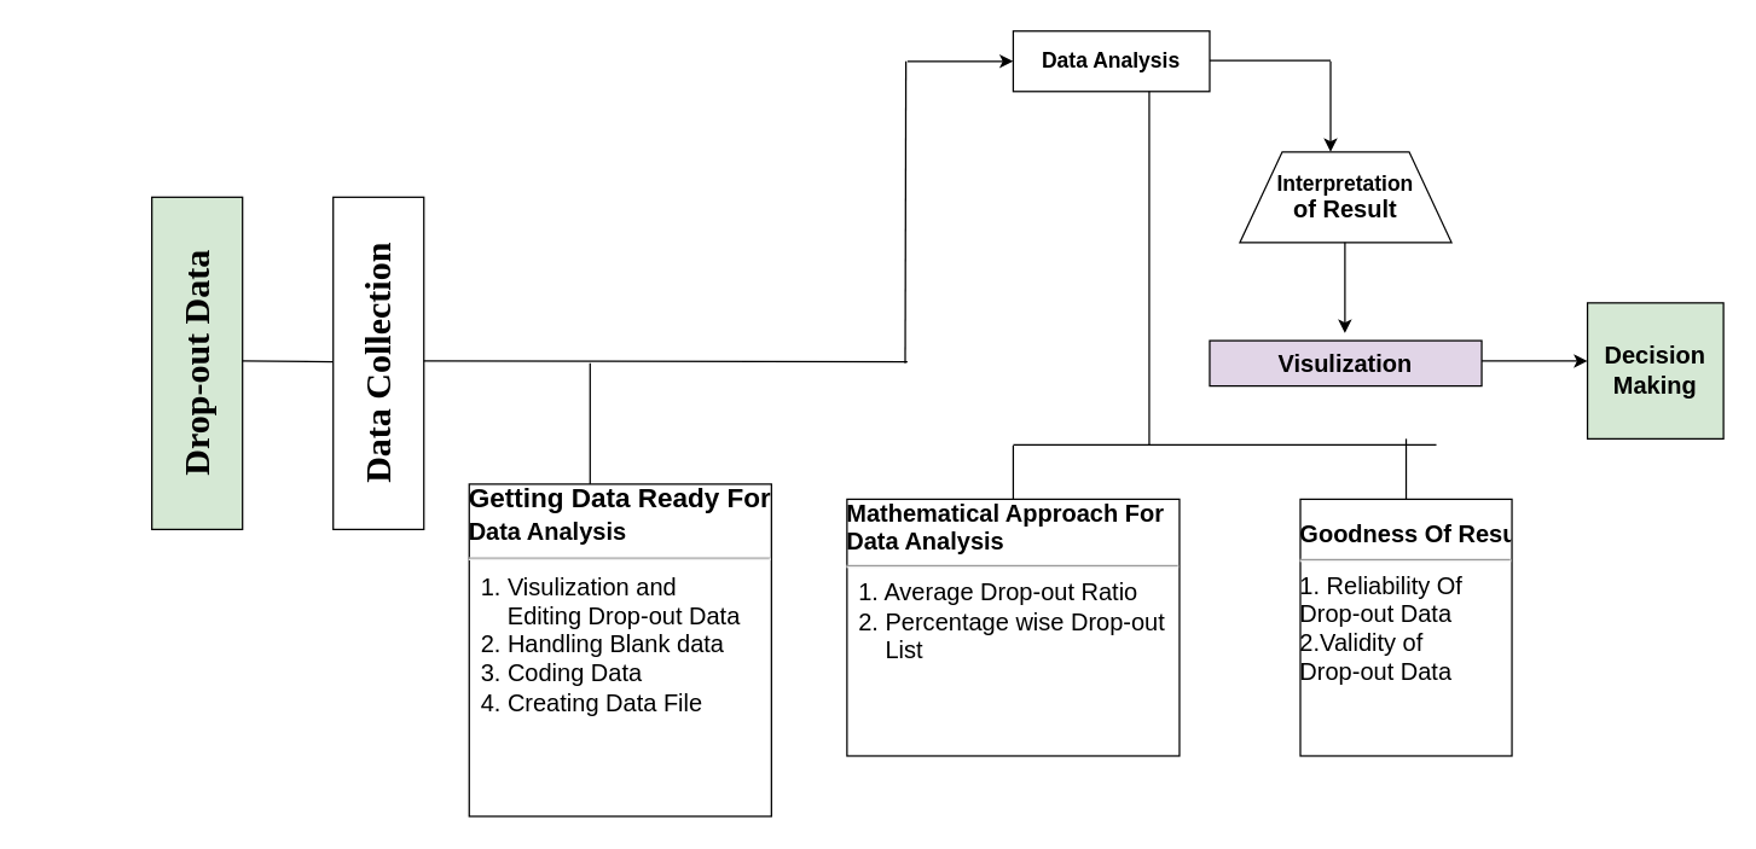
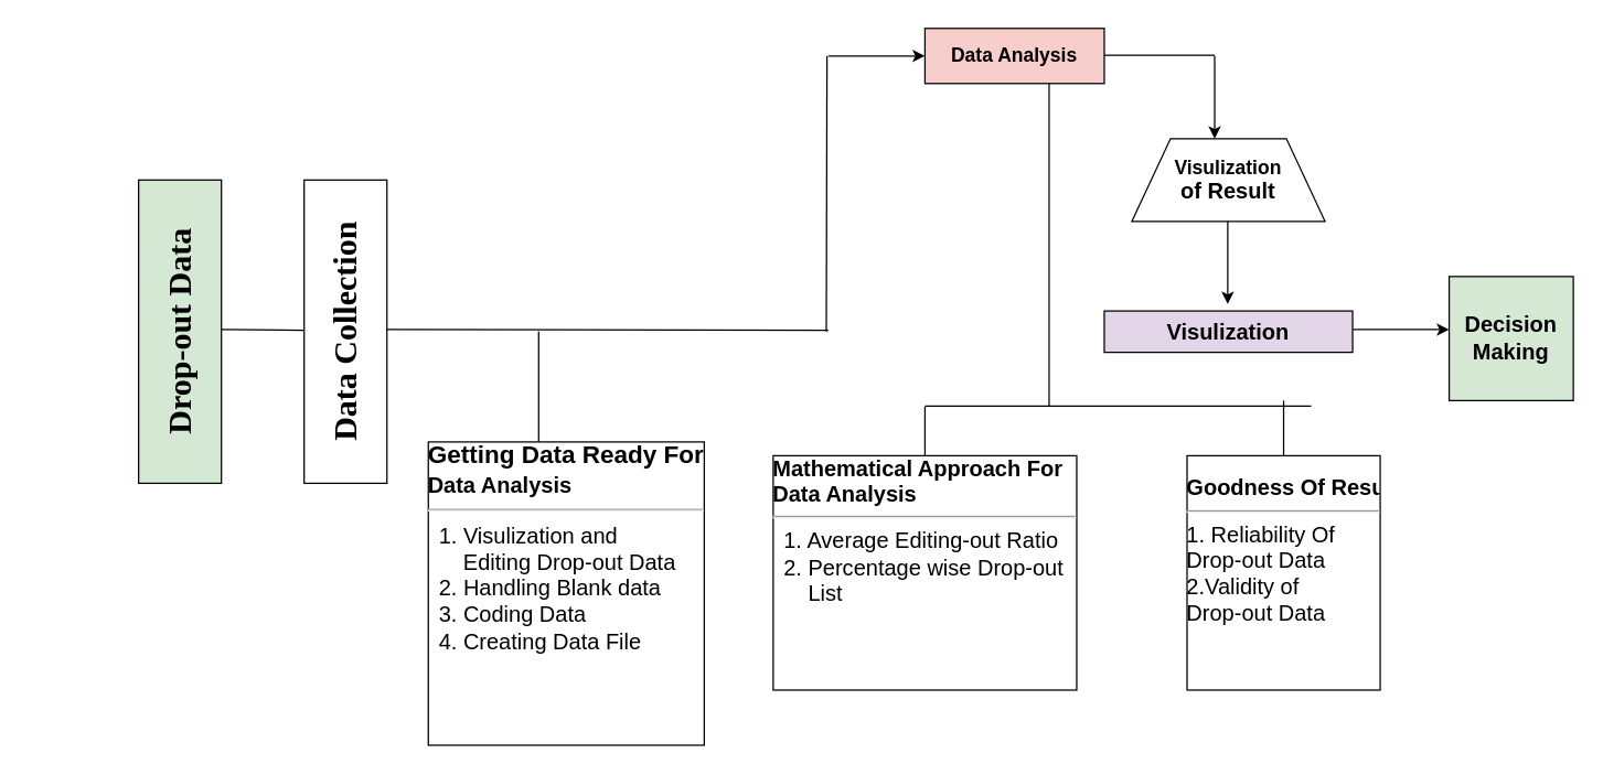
- <mxCell id="10" value="&lt;b&gt;&lt;font style=&quot;font-size: 14px&quot;&gt;Data Analysis&lt;br&gt;&lt;/font&gt;&lt;/b&gt;" style="rounded=0;whiteSpace=wrap;html=1;rotation=0;" parent="1" vertex="1"><mxGeometry x="670" y="20" width="130" height="40" as="geometry" /></mxCell>
+ <mxCell id="10" value="&lt;b&gt;&lt;font style=&quot;font-size: 14px&quot;&gt;Data Analysis&lt;br&gt;&lt;/font&gt;&lt;/b&gt;" style="rounded=0;whiteSpace=wrap;html=1;rotation=0;fillColor=#f8cecc;" parent="1" vertex="1"><mxGeometry x="670" y="20" width="130" height="40" as="geometry" /></mxCell>
- <mxCell id="19" value="&lt;div&gt;&lt;b&gt;&lt;font style=&quot;font-size: 14px&quot;&gt;Interpretation&lt;/font&gt;&lt;/b&gt;&lt;/div&gt;&lt;div&gt;&lt;b&gt;&lt;font size=&quot;3&quot;&gt;of Result&lt;/font&gt;&lt;br&gt;&lt;/b&gt;&lt;/div&gt;" style="shape=trapezoid;perimeter=trapezoidPerimeter;whiteSpace=wrap;html=1;" parent="1" vertex="1"><mxGeometry x="820" y="100" width="140" height="60" as="geometry" /></mxCell>
+ <mxCell id="19" value="&lt;div&gt;&lt;b&gt;&lt;font style=&quot;font-size: 14px&quot;&gt;Visulization&lt;/font&gt;&lt;/b&gt;&lt;/div&gt;&lt;div&gt;&lt;b&gt;&lt;font size=&quot;3&quot;&gt;of Result&lt;/font&gt;&lt;br&gt;&lt;/b&gt;&lt;/div&gt;" style="shape=trapezoid;perimeter=trapezoidPerimeter;whiteSpace=wrap;html=1;" parent="1" vertex="1"><mxGeometry x="820" y="100" width="140" height="60" as="geometry" /></mxCell>
- <mxCell id="16" value="&lt;div align=&quot;left&quot;&gt;&lt;b&gt;&lt;font size=&quot;3&quot;&gt;Mathematical Approach For &lt;br&gt;&lt;/font&gt;&lt;/b&gt;&lt;/div&gt;&lt;div align=&quot;left&quot;&gt;&lt;b&gt;&lt;font size=&quot;3&quot;&gt;Data Analysis&lt;br&gt;&lt;/font&gt;&lt;/b&gt;&lt;/div&gt;&lt;hr&gt;&lt;p style=&quot;margin: 0px ; margin-left: 8px&quot;&gt;&lt;font size=&quot;3&quot;&gt;1. Average Drop-out Ratio&lt;br&gt;&lt;/font&gt;&lt;/p&gt;&lt;p style=&quot;margin: 0px ; margin-left: 8px&quot;&gt;&lt;font size=&quot;3&quot;&gt;2. Percentage wise Drop-out&lt;/font&gt;&lt;/p&gt;&lt;p style=&quot;margin: 0px ; margin-left: 8px&quot;&gt;&lt;font size=&quot;3&quot;&gt;&amp;nbsp;&amp;nbsp;&amp;nbsp; List&lt;br&gt;&lt;/font&gt;&lt;/p&gt;" style="verticalAlign=top;align=left;overflow=fill;fontSize=12;fontFamily=Helvetica;html=1;" parent="1" vertex="1"><mxGeometry x="560" y="330" width="220" height="170" as="geometry" /></mxCell>
+ <mxCell id="16" value="&lt;div align=&quot;left&quot;&gt;&lt;b&gt;&lt;font size=&quot;3&quot;&gt;Mathematical Approach For &lt;br&gt;&lt;/font&gt;&lt;/b&gt;&lt;/div&gt;&lt;div align=&quot;left&quot;&gt;&lt;b&gt;&lt;font size=&quot;3&quot;&gt;Data Analysis&lt;br&gt;&lt;/font&gt;&lt;/b&gt;&lt;/div&gt;&lt;hr&gt;&lt;p style=&quot;margin: 0px ; margin-left: 8px&quot;&gt;&lt;font size=&quot;3&quot;&gt;1. Average Editing-out Ratio&lt;br&gt;&lt;/font&gt;&lt;/p&gt;&lt;p style=&quot;margin: 0px ; margin-left: 8px&quot;&gt;&lt;font size=&quot;3&quot;&gt;2. Percentage wise Drop-out&lt;/font&gt;&lt;/p&gt;&lt;p style=&quot;margin: 0px ; margin-left: 8px&quot;&gt;&lt;font size=&quot;3&quot;&gt;&amp;nbsp;&amp;nbsp;&amp;nbsp; List&lt;br&gt;&lt;/font&gt;&lt;/p&gt;" style="verticalAlign=top;align=left;overflow=fill;fontSize=12;fontFamily=Helvetica;html=1;" parent="1" vertex="1"><mxGeometry x="560" y="330" width="220" height="170" as="geometry" /></mxCell>
